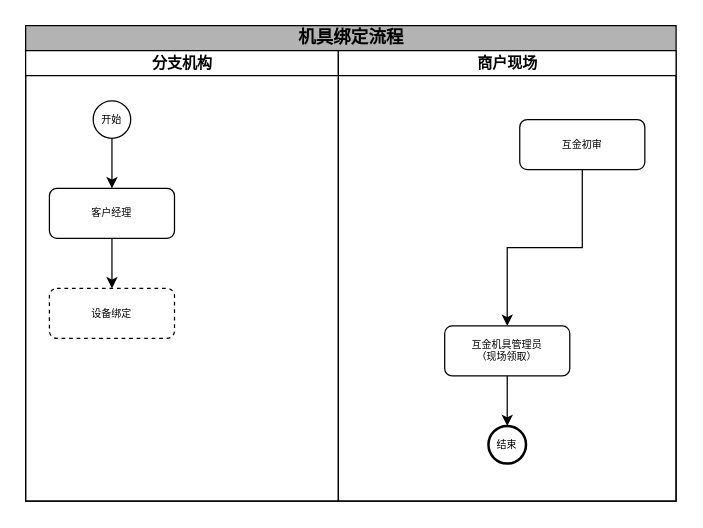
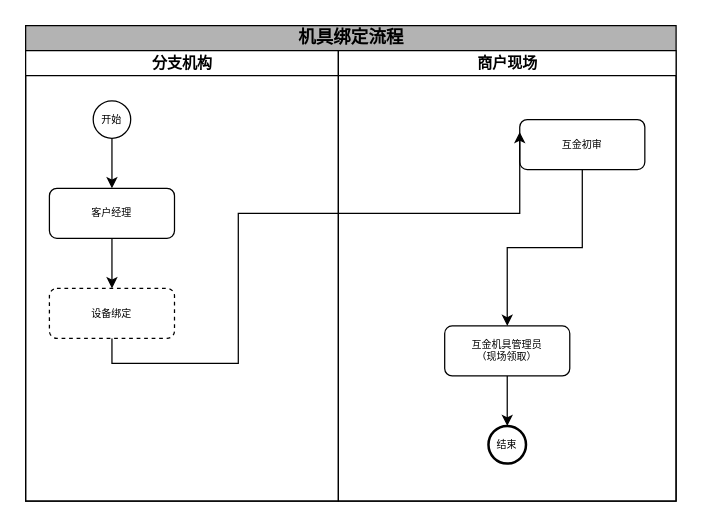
+ <mxCell id="15" style="edgeStyle=orthogonalEdgeStyle;rounded=0;orthogonalLoop=1;jettySize=auto;html=1;entryX=0;entryY=0.25;entryDx=0;entryDy=0;" edge="1" parent="2" source="8" target="11"><mxGeometry relative="1" as="geometry"><Array as="points"><mxPoint x="170" y="270" /><mxPoint x="170" y="150" /></Array></mxGeometry></mxCell>
